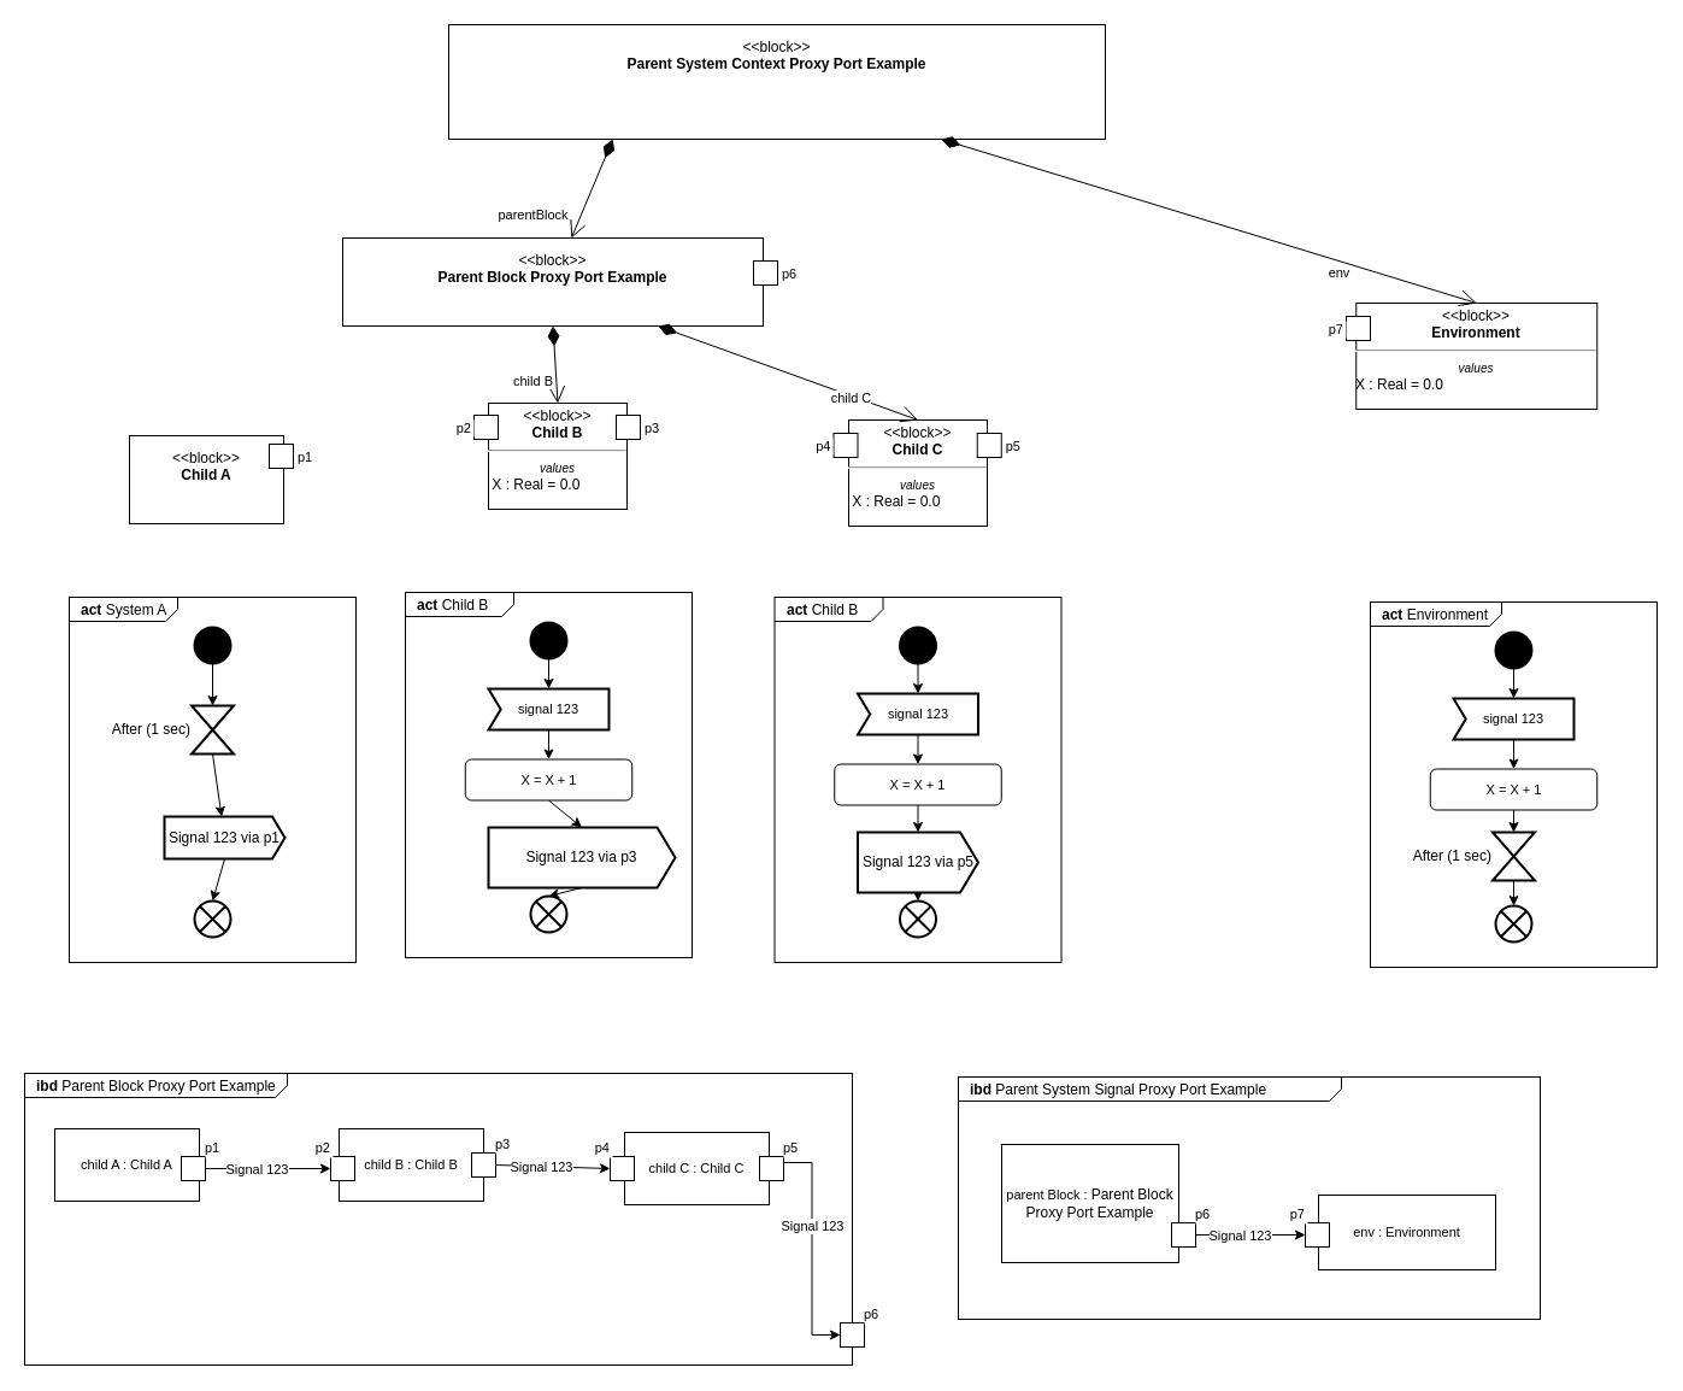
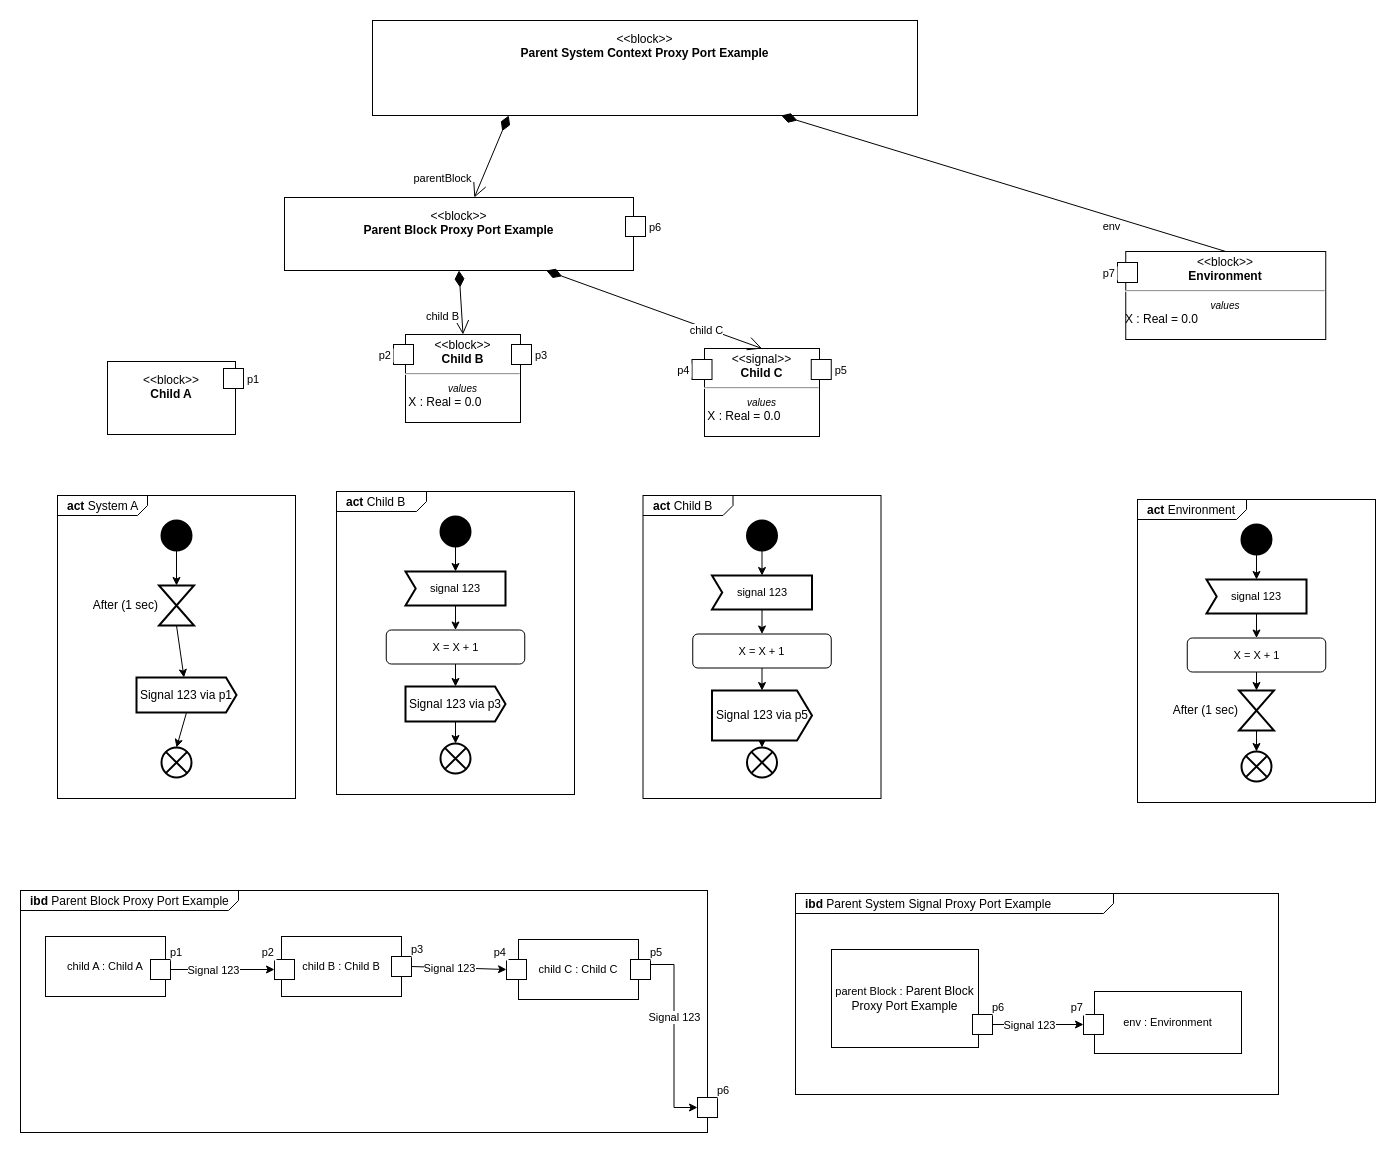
- <mxCell id="8" value="" style="endArrow=open;html=1;endSize=12;startArrow=diamondThin;startSize=14;startFill=1;align=left;verticalAlign=bottom;rounded=0;exitX=0.75;exitY=1;exitDx=0;exitDy=0;entryX=0.5;entryY=0;entryDx=0;entryDy=0;" parent="1" source="3" target="5" edge="1"><mxGeometry x="-0.614" y="34" relative="1" as="geometry"><mxPoint x="530" y="103" as="sourcePoint" /><mxPoint x="410" y="252" as="targetPoint" /><mxPoint as="offset" /></mxGeometry></mxCell>
+ <mxCell id="8" value="" style="endArrow=none;html=1;endSize=12;startArrow=diamondThin;startSize=14;startFill=1;align=left;verticalAlign=bottom;rounded=0;exitX=0.75;exitY=1;exitDx=0;exitDy=0;entryX=0.5;entryY=0;entryDx=0;entryDy=0;" parent="1" source="3" target="5" edge="1"><mxGeometry x="-0.614" y="34" relative="1" as="geometry"><mxPoint x="530" y="103" as="sourcePoint" /><mxPoint x="410" y="252" as="targetPoint" /><mxPoint as="offset" /></mxGeometry></mxCell>
- <mxCell id="11" value="&lt;p style=&quot;margin:0px;margin-top:4px;text-align:center;&quot;&gt;&amp;lt;&amp;lt;block&amp;gt;&amp;gt;&lt;br&gt;&lt;b&gt;Child C&lt;/b&gt;&lt;/p&gt;&lt;hr&gt;&lt;p style=&quot;margin: 0px; text-align: center;&quot;&gt;&lt;span style=&quot;text-align: left; background-color: initial; font-size: 10px;&quot;&gt;&lt;i&gt;values&lt;/i&gt;&lt;/span&gt;&lt;/p&gt;&lt;p style=&quot;text-align: left; margin: 0px;&quot;&gt;&lt;span style=&quot;font-size: 12px; background-color: initial;&quot;&gt;&amp;nbsp;X : Real = 0.0&lt;/span&gt;&lt;/p&gt;" style="shape=rect;html=1;overflow=fill;whiteSpace=wrap;" parent="1" vertex="1"><mxGeometry x="704" y="348" width="115" height="88" as="geometry" /></mxCell>
+ <mxCell id="11" value="&lt;p style=&quot;margin:0px;margin-top:4px;text-align:center;&quot;&gt;&amp;lt;&amp;lt;signal&amp;gt;&amp;gt;&lt;br&gt;&lt;b&gt;Child C&lt;/b&gt;&lt;/p&gt;&lt;hr&gt;&lt;p style=&quot;margin: 0px; text-align: center;&quot;&gt;&lt;span style=&quot;text-align: left; background-color: initial; font-size: 10px;&quot;&gt;&lt;i&gt;values&lt;/i&gt;&lt;/span&gt;&lt;/p&gt;&lt;p style=&quot;text-align: left; margin: 0px;&quot;&gt;&lt;span style=&quot;font-size: 12px; background-color: initial;&quot;&gt;&amp;nbsp;X : Real = 0.0&lt;/span&gt;&lt;/p&gt;" style="shape=rect;html=1;overflow=fill;whiteSpace=wrap;" parent="1" vertex="1"><mxGeometry x="704" y="348" width="115" height="88" as="geometry" /></mxCell>
- <mxCell id="32" value="Signal 123 via p3" style="html=1;shape=mxgraph.sysml.sendSigAct;strokeWidth=2;whiteSpace=wrap;align=center;" parent="1" vertex="1"><mxGeometry x="405" y="686" width="155" height="50" as="geometry" /></mxCell>
+ <mxCell id="32" value="Signal 123 via p3" style="html=1;shape=mxgraph.sysml.sendSigAct;strokeWidth=2;whiteSpace=wrap;align=center;" parent="1" vertex="1"><mxGeometry x="405" y="686" width="100" height="35" as="geometry" /></mxCell>
